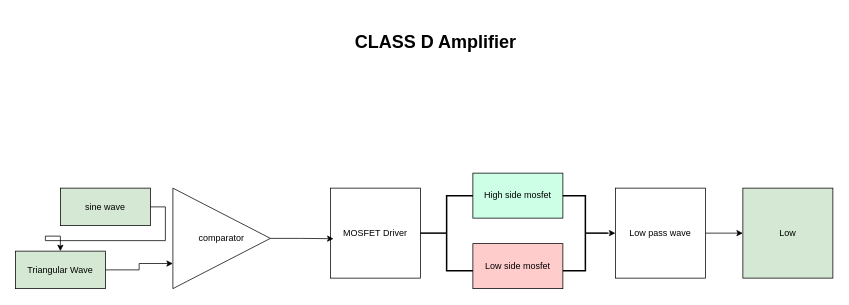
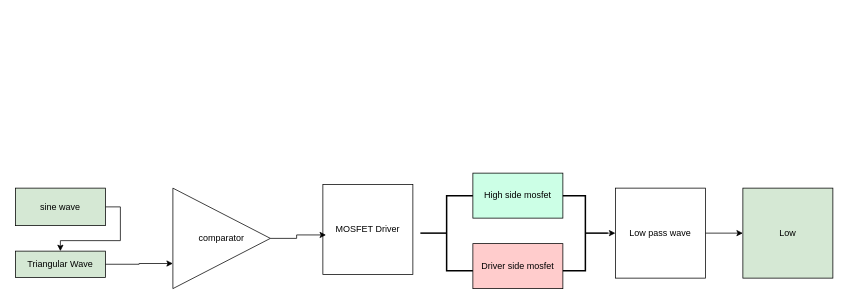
- <mxCell id="17" value="&lt;h1&gt;CLASS D Amplifier&lt;/h1&gt;" style="text;html=1;align=center;verticalAlign=middle;resizable=0;points=[];autosize=1;strokeColor=none;fillColor=none;" vertex="1" parent="1"><mxGeometry x="460" y="20" width="240" height="70" as="geometry" /></mxCell>
- <mxCell id="4" value="sine wave" style="rounded=0;whiteSpace=wrap;html=1;fillColor=#D5E8D4;" vertex="1" parent="1"><mxGeometry x="80" y="250" width="120" height="50" as="geometry" /></mxCell>
+ <mxCell id="4" value="sine wave" style="rounded=0;whiteSpace=wrap;html=1;fillColor=#D5E8D4;" vertex="1" parent="1"><mxGeometry x="20" y="250" width="120" height="50" as="geometry" /></mxCell>
- <mxCell id="7" value="MOSFET Driver" style="whiteSpace=wrap;html=1;aspect=fixed;" vertex="1" parent="1"><mxGeometry x="440" y="250" width="120" height="120" as="geometry" /></mxCell>
+ <mxCell id="7" value="MOSFET Driver" style="whiteSpace=wrap;html=1;aspect=fixed;" vertex="1" parent="1"><mxGeometry x="430" y="245" width="120" height="120" as="geometry" /></mxCell>
- <mxCell id="10" value="Low side mosfet" style="rounded=0;whiteSpace=wrap;html=1;fillColor=#FFCCCC;" vertex="1" parent="1"><mxGeometry x="630" y="324" width="120" height="60" as="geometry" /></mxCell>
+ <mxCell id="10" value="Driver side mosfet" style="rounded=0;whiteSpace=wrap;html=1;fillColor=#FFCCCC;" vertex="1" parent="1"><mxGeometry x="630" y="324" width="120" height="60" as="geometry" /></mxCell>
- <mxCell id="6" value="Triangular Wave" style="rounded=0;whiteSpace=wrap;html=1;fillColor=#D5E8D4;" vertex="1" parent="1"><mxGeometry x="20" y="334" width="120" height="50" as="geometry" /></mxCell>
+ <mxCell id="6" value="Triangular Wave" style="rounded=0;whiteSpace=wrap;html=1;fillColor=#D5E8D4;" vertex="1" parent="1"><mxGeometry x="20" y="334" width="120" height="35" as="geometry" /></mxCell>
